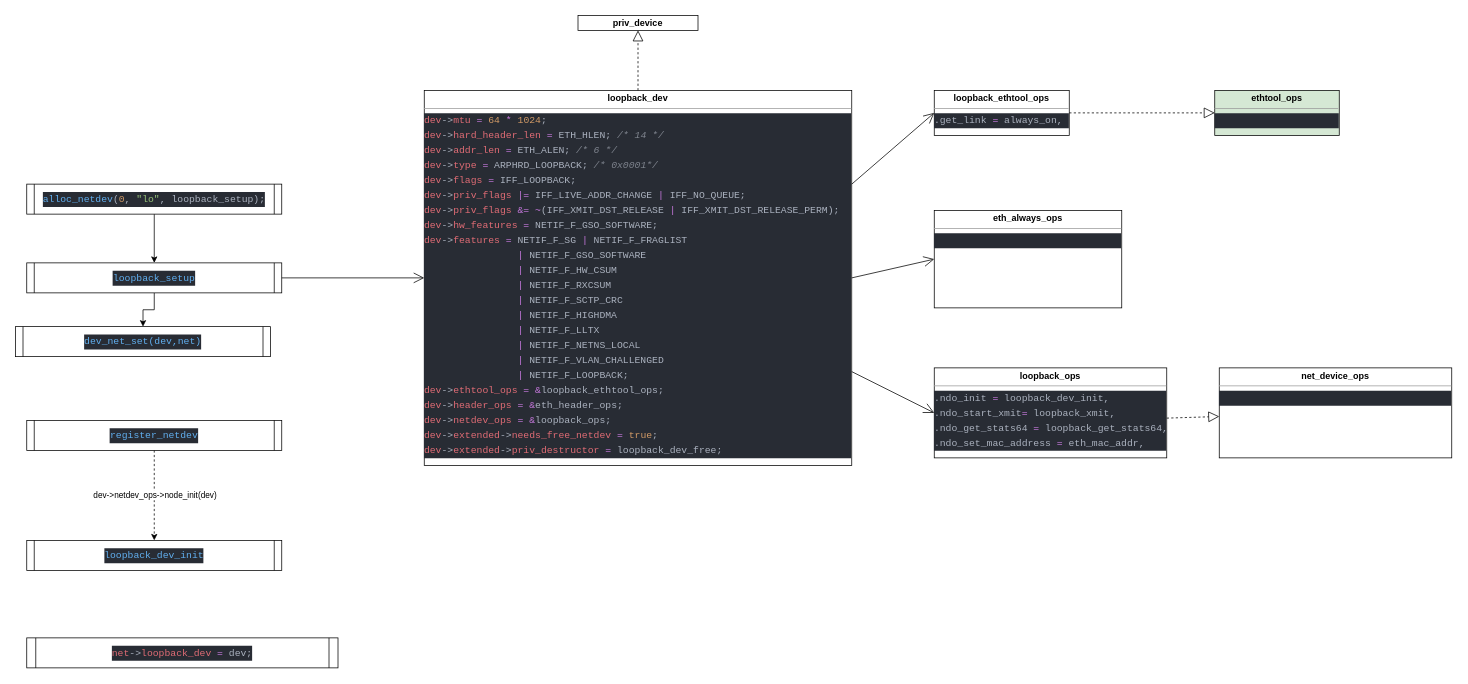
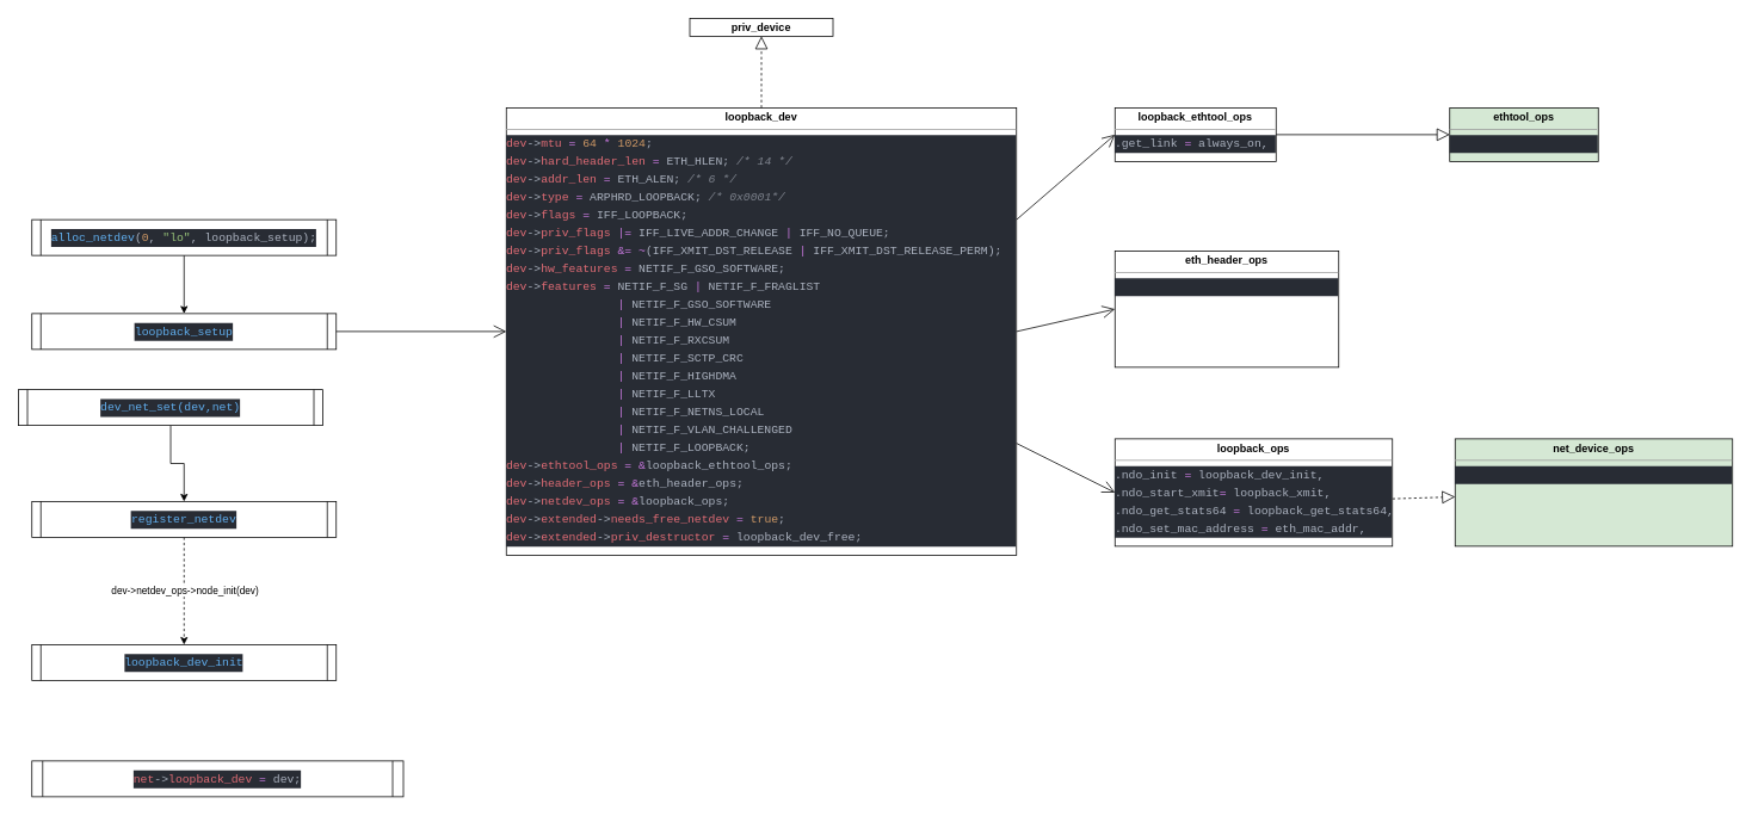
- <mxCell id="22" value="" style="endArrow=block;dashed=1;endFill=0;endSize=12;html=1;exitX=1;exitY=0.5;exitDx=0;exitDy=0;entryX=0;entryY=0.5;entryDx=0;entryDy=0;" edge="1" parent="1" source="16" target="21"><mxGeometry width="160" relative="1" as="geometry"><mxPoint x="1575" y="677" as="sourcePoint" /><mxPoint x="1645" y="674.822" as="targetPoint" /></mxGeometry></mxCell>
+ <mxCell id="22" value="" style="endArrow=block;dashed=0;endFill=0;endSize=12;html=1;exitX=1;exitY=0.5;exitDx=0;exitDy=0;entryX=0;entryY=0.5;entryDx=0;entryDy=0;" edge="1" parent="1" source="16" target="21"><mxGeometry width="160" relative="1" as="geometry"><mxPoint x="1575" y="677" as="sourcePoint" /><mxPoint x="1645" y="674.822" as="targetPoint" /></mxGeometry></mxCell>
- <mxCell id="17" value="&lt;p style=&quot;margin: 0px ; margin-top: 4px ; text-align: center&quot;&gt;&lt;b&gt;eth_always_ops&lt;/b&gt;&lt;/p&gt;&lt;hr size=&quot;1&quot;&gt;&lt;div style=&quot;height: 2px&quot;&gt;&lt;div style=&quot;color: rgb(171 , 178 , 191) ; font-family: &amp;#34;monaco&amp;#34; , &amp;#34;menlo&amp;#34; , &amp;#34;monaco&amp;#34; , &amp;#34;courier new&amp;#34; , monospace ; font-size: 13px&quot;&gt;&lt;div style=&quot;background-color: rgb(40 , 44 , 52) ; font-family: &amp;#34;monaco&amp;#34; , &amp;#34;menlo&amp;#34; , &amp;#34;monaco&amp;#34; , &amp;#34;courier new&amp;#34; , monospace ; line-height: 20px&quot;&gt;&lt;div style=&quot;font-family: &amp;#34;monaco&amp;#34; , &amp;#34;menlo&amp;#34; , &amp;#34;monaco&amp;#34; , &amp;#34;courier new&amp;#34; , monospace ; line-height: 20px&quot;&gt;&lt;div style=&quot;font-family: &amp;#34;monaco&amp;#34; , &amp;#34;menlo&amp;#34; , &amp;#34;monaco&amp;#34; , &amp;#34;courier new&amp;#34; , monospace ; line-height: 20px&quot;&gt;&lt;div&gt;&lt;br&gt;&lt;/div&gt;&lt;/div&gt;&lt;/div&gt;&lt;/div&gt;&lt;/div&gt;&lt;/div&gt;" style="verticalAlign=top;align=left;overflow=fill;fontSize=12;fontFamily=Helvetica;html=1;" vertex="1" parent="1"><mxGeometry x="1245" y="280" width="250" height="130" as="geometry" /></mxCell>
+ <mxCell id="17" value="&lt;p style=&quot;margin: 0px ; margin-top: 4px ; text-align: center&quot;&gt;&lt;b&gt;eth_header_ops&lt;/b&gt;&lt;/p&gt;&lt;hr size=&quot;1&quot;&gt;&lt;div style=&quot;height: 2px&quot;&gt;&lt;div style=&quot;color: rgb(171 , 178 , 191) ; font-family: &amp;#34;monaco&amp;#34; , &amp;#34;menlo&amp;#34; , &amp;#34;monaco&amp;#34; , &amp;#34;courier new&amp;#34; , monospace ; font-size: 13px&quot;&gt;&lt;div style=&quot;background-color: rgb(40 , 44 , 52) ; font-family: &amp;#34;monaco&amp;#34; , &amp;#34;menlo&amp;#34; , &amp;#34;monaco&amp;#34; , &amp;#34;courier new&amp;#34; , monospace ; line-height: 20px&quot;&gt;&lt;div style=&quot;font-family: &amp;#34;monaco&amp;#34; , &amp;#34;menlo&amp;#34; , &amp;#34;monaco&amp;#34; , &amp;#34;courier new&amp;#34; , monospace ; line-height: 20px&quot;&gt;&lt;div style=&quot;font-family: &amp;#34;monaco&amp;#34; , &amp;#34;menlo&amp;#34; , &amp;#34;monaco&amp;#34; , &amp;#34;courier new&amp;#34; , monospace ; line-height: 20px&quot;&gt;&lt;div&gt;&lt;br&gt;&lt;/div&gt;&lt;/div&gt;&lt;/div&gt;&lt;/div&gt;&lt;/div&gt;&lt;/div&gt;" style="verticalAlign=top;align=left;overflow=fill;fontSize=12;fontFamily=Helvetica;html=1;" vertex="1" parent="1"><mxGeometry x="1245" y="280" width="250" height="130" as="geometry" /></mxCell>
- <mxCell id="4" style="edgeStyle=orthogonalEdgeStyle;rounded=0;orthogonalLoop=1;jettySize=auto;html=1;exitX=0.5;exitY=1;exitDx=0;exitDy=0;entryX=0.5;entryY=0;entryDx=0;entryDy=0;" edge="1" parent="1" source="5" target="7"><mxGeometry relative="1" as="geometry" /></mxCell>
+ <mxCell id="6" style="edgeStyle=orthogonalEdgeStyle;rounded=0;orthogonalLoop=1;jettySize=auto;html=1;exitX=0.5;exitY=1;exitDx=0;exitDy=0;" edge="1" parent="1" source="7" target="10"><mxGeometry relative="1" as="geometry" /></mxCell>
- <mxCell id="19" value="&lt;p style=&quot;margin: 0px ; margin-top: 4px ; text-align: center&quot;&gt;&lt;b&gt;net_device_ops&lt;/b&gt;&lt;/p&gt;&lt;hr size=&quot;1&quot;&gt;&lt;div style=&quot;height: 2px&quot;&gt;&lt;div style=&quot;color: rgb(171 , 178 , 191) ; font-family: &amp;#34;monaco&amp;#34; , &amp;#34;menlo&amp;#34; , &amp;#34;monaco&amp;#34; , &amp;#34;courier new&amp;#34; , monospace ; font-size: 13px&quot;&gt;&lt;div style=&quot;background-color: rgb(40 , 44 , 52) ; font-family: &amp;#34;monaco&amp;#34; , &amp;#34;menlo&amp;#34; , &amp;#34;monaco&amp;#34; , &amp;#34;courier new&amp;#34; , monospace ; line-height: 20px&quot;&gt;&lt;div style=&quot;font-family: &amp;#34;monaco&amp;#34; , &amp;#34;menlo&amp;#34; , &amp;#34;monaco&amp;#34; , &amp;#34;courier new&amp;#34; , monospace ; line-height: 20px&quot;&gt;&lt;div style=&quot;font-family: &amp;#34;monaco&amp;#34; , &amp;#34;menlo&amp;#34; , &amp;#34;monaco&amp;#34; , &amp;#34;courier new&amp;#34; , monospace ; line-height: 20px&quot;&gt;&lt;div style=&quot;font-family: &amp;#34;monaco&amp;#34; , &amp;#34;menlo&amp;#34; , &amp;#34;monaco&amp;#34; , &amp;#34;courier new&amp;#34; , monospace ; line-height: 20px&quot;&gt;&lt;div&gt;&lt;br&gt;&lt;/div&gt;&lt;/div&gt;&lt;/div&gt;&lt;/div&gt;&lt;/div&gt;&lt;/div&gt;&lt;/div&gt;" style="verticalAlign=top;align=left;overflow=fill;fontSize=12;fontFamily=Helvetica;html=1;" vertex="1" parent="1"><mxGeometry x="1625" y="490" width="310" height="120" as="geometry" /></mxCell>
+ <mxCell id="19" value="&lt;p style=&quot;margin: 0px ; margin-top: 4px ; text-align: center&quot;&gt;&lt;b&gt;net_device_ops&lt;/b&gt;&lt;/p&gt;&lt;hr size=&quot;1&quot;&gt;&lt;div style=&quot;height: 2px&quot;&gt;&lt;div style=&quot;color: rgb(171 , 178 , 191) ; font-family: &amp;#34;monaco&amp;#34; , &amp;#34;menlo&amp;#34; , &amp;#34;monaco&amp;#34; , &amp;#34;courier new&amp;#34; , monospace ; font-size: 13px&quot;&gt;&lt;div style=&quot;background-color: rgb(40 , 44 , 52) ; font-family: &amp;#34;monaco&amp;#34; , &amp;#34;menlo&amp;#34; , &amp;#34;monaco&amp;#34; , &amp;#34;courier new&amp;#34; , monospace ; line-height: 20px&quot;&gt;&lt;div style=&quot;font-family: &amp;#34;monaco&amp;#34; , &amp;#34;menlo&amp;#34; , &amp;#34;monaco&amp;#34; , &amp;#34;courier new&amp;#34; , monospace ; line-height: 20px&quot;&gt;&lt;div style=&quot;font-family: &amp;#34;monaco&amp;#34; , &amp;#34;menlo&amp;#34; , &amp;#34;monaco&amp;#34; , &amp;#34;courier new&amp;#34; , monospace ; line-height: 20px&quot;&gt;&lt;div style=&quot;font-family: &amp;#34;monaco&amp;#34; , &amp;#34;menlo&amp;#34; , &amp;#34;monaco&amp;#34; , &amp;#34;courier new&amp;#34; , monospace ; line-height: 20px&quot;&gt;&lt;div&gt;&lt;br&gt;&lt;/div&gt;&lt;/div&gt;&lt;/div&gt;&lt;/div&gt;&lt;/div&gt;&lt;/div&gt;&lt;/div&gt;" style="verticalAlign=top;align=left;overflow=fill;fontSize=12;fontFamily=Helvetica;html=1;fillColor=#d5e8d4;" vertex="1" parent="1"><mxGeometry x="1625" y="490" width="310" height="120" as="geometry" /></mxCell>
